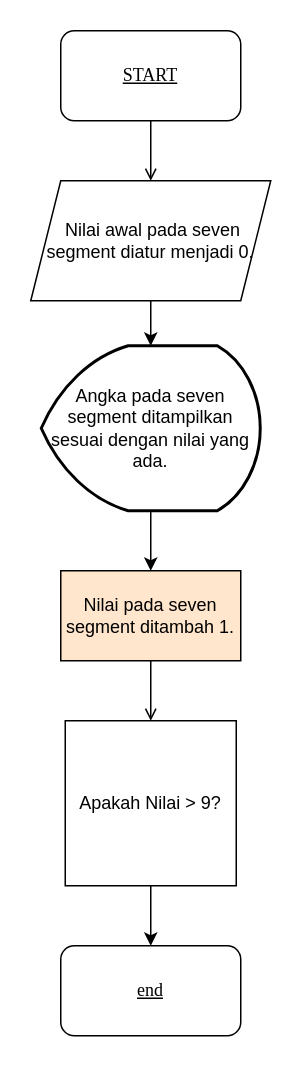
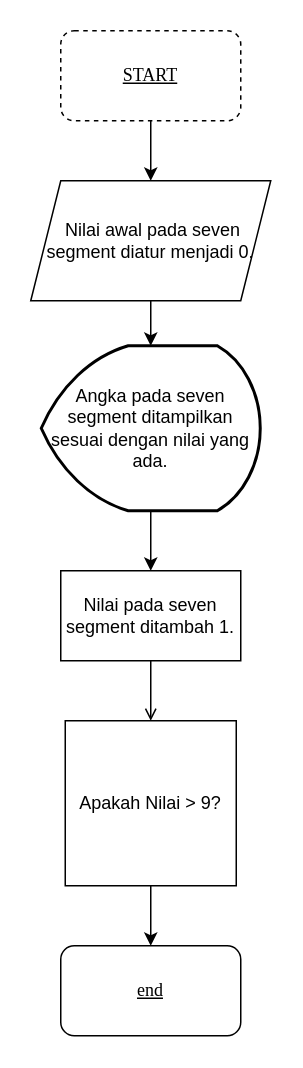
- <mxCell id="2" value="START" style="rounded=1;whiteSpace=wrap;html=1;fontStyle=4;fontFamily=Verdana;" parent="1" vertex="1"><mxGeometry x="40" y="20" width="120" height="60" as="geometry" /></mxCell>
+ <mxCell id="2" value="START" style="rounded=1;whiteSpace=wrap;html=1;fontStyle=4;fontFamily=Verdana;dashed=1;" parent="1" vertex="1"><mxGeometry x="40" y="20" width="120" height="60" as="geometry" /></mxCell>
- <mxCell id="4" value="" style="endArrow=open;html=1;rounded=0;entryX=0.5;entryY=0;entryDx=0;entryDy=0;entryPerimeter=0;" parent="1" source="2" target="3" edge="1"><mxGeometry width="50" height="50" relative="1" as="geometry"><mxPoint x="112" y="140" as="sourcePoint" /><mxPoint x="109" y="180" as="targetPoint" /></mxGeometry></mxCell>
+ <mxCell id="4" value="" style="endArrow=classic;html=1;rounded=0;entryX=0.5;entryY=0;entryDx=0;entryDy=0;entryPerimeter=0;" parent="1" source="2" target="3" edge="1"><mxGeometry width="50" height="50" relative="1" as="geometry"><mxPoint x="112" y="140" as="sourcePoint" /><mxPoint x="109" y="180" as="targetPoint" /></mxGeometry></mxCell>
- <mxCell id="9" value="Nilai pada seven segment ditambah 1." style="rounded=0;whiteSpace=wrap;html=1;fillColor=#ffe6cc;" vertex="1" parent="1"><mxGeometry x="40" y="380" width="120" height="60" as="geometry" /></mxCell>
+ <mxCell id="9" value="Nilai pada seven segment ditambah 1." style="rounded=0;whiteSpace=wrap;html=1;" vertex="1" parent="1"><mxGeometry x="40" y="380" width="120" height="60" as="geometry" /></mxCell>
